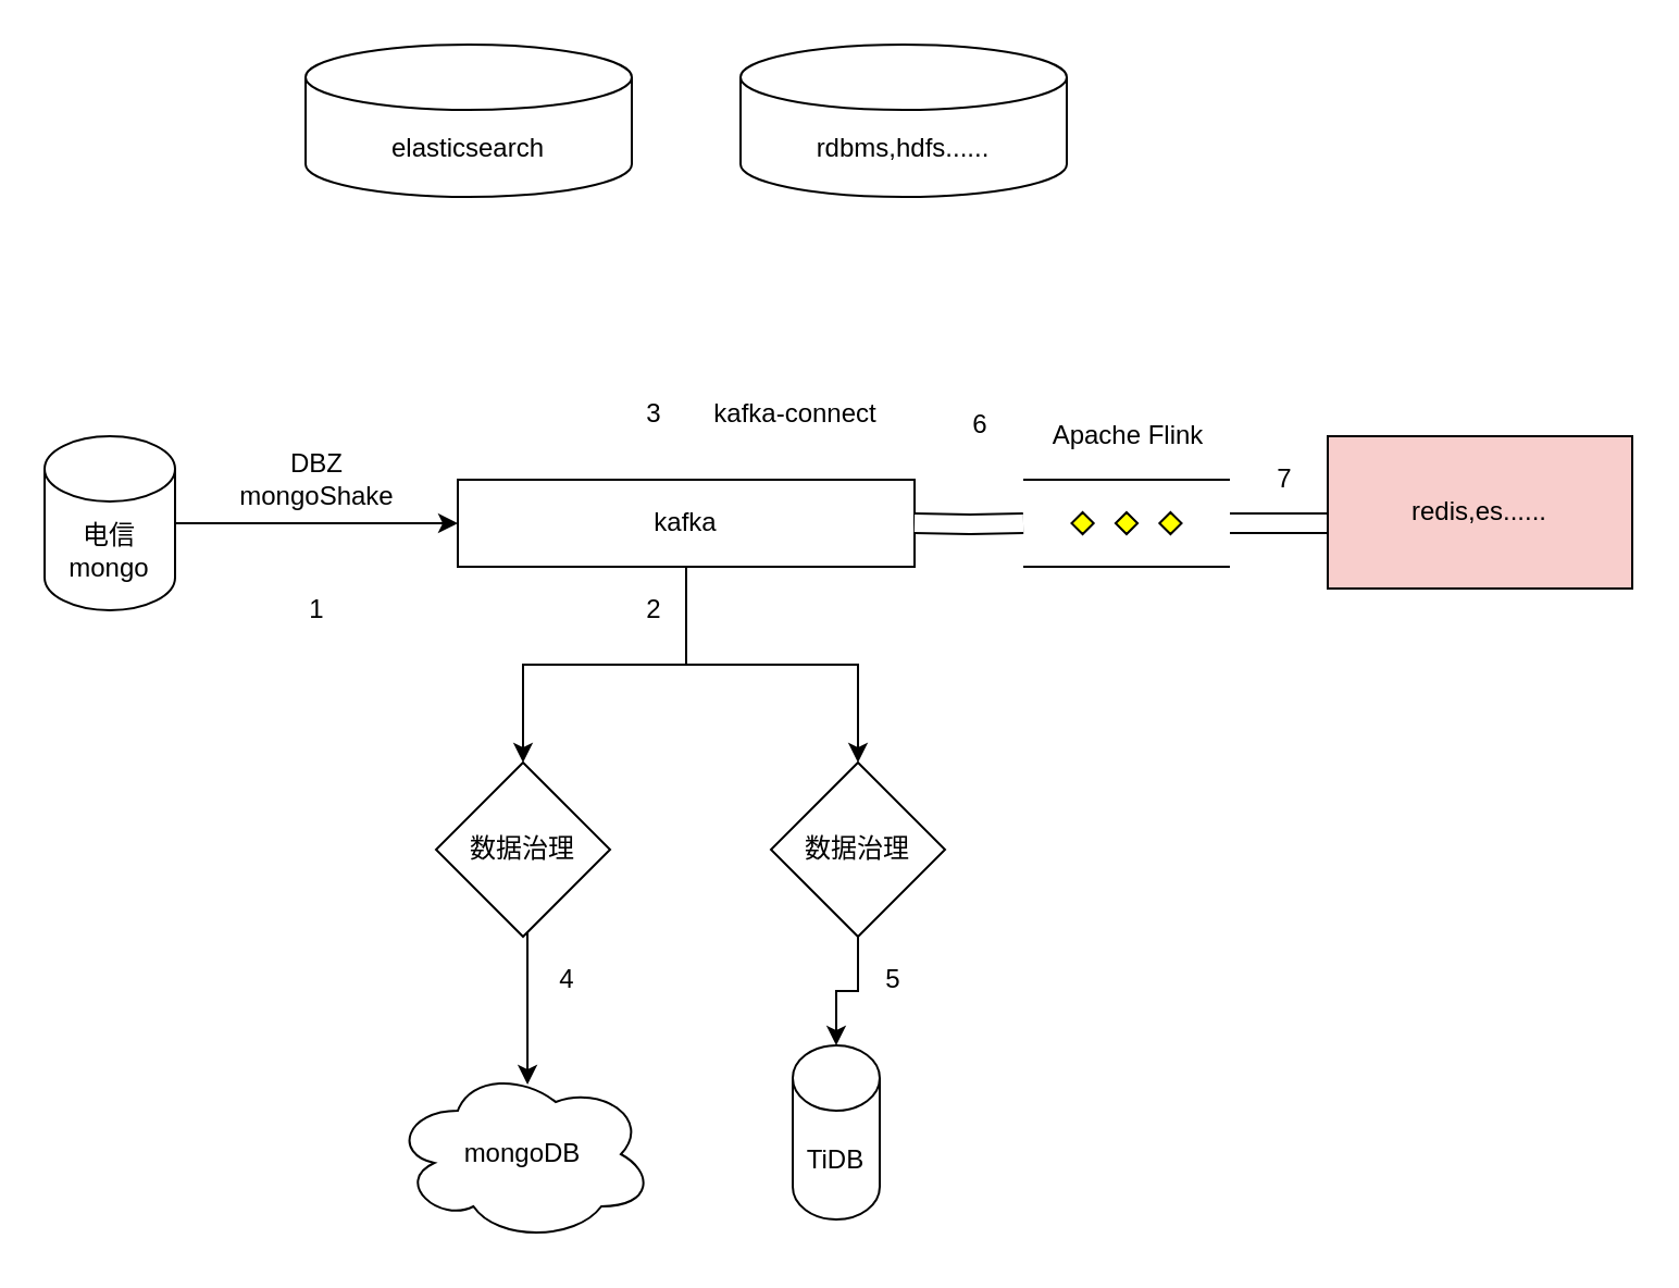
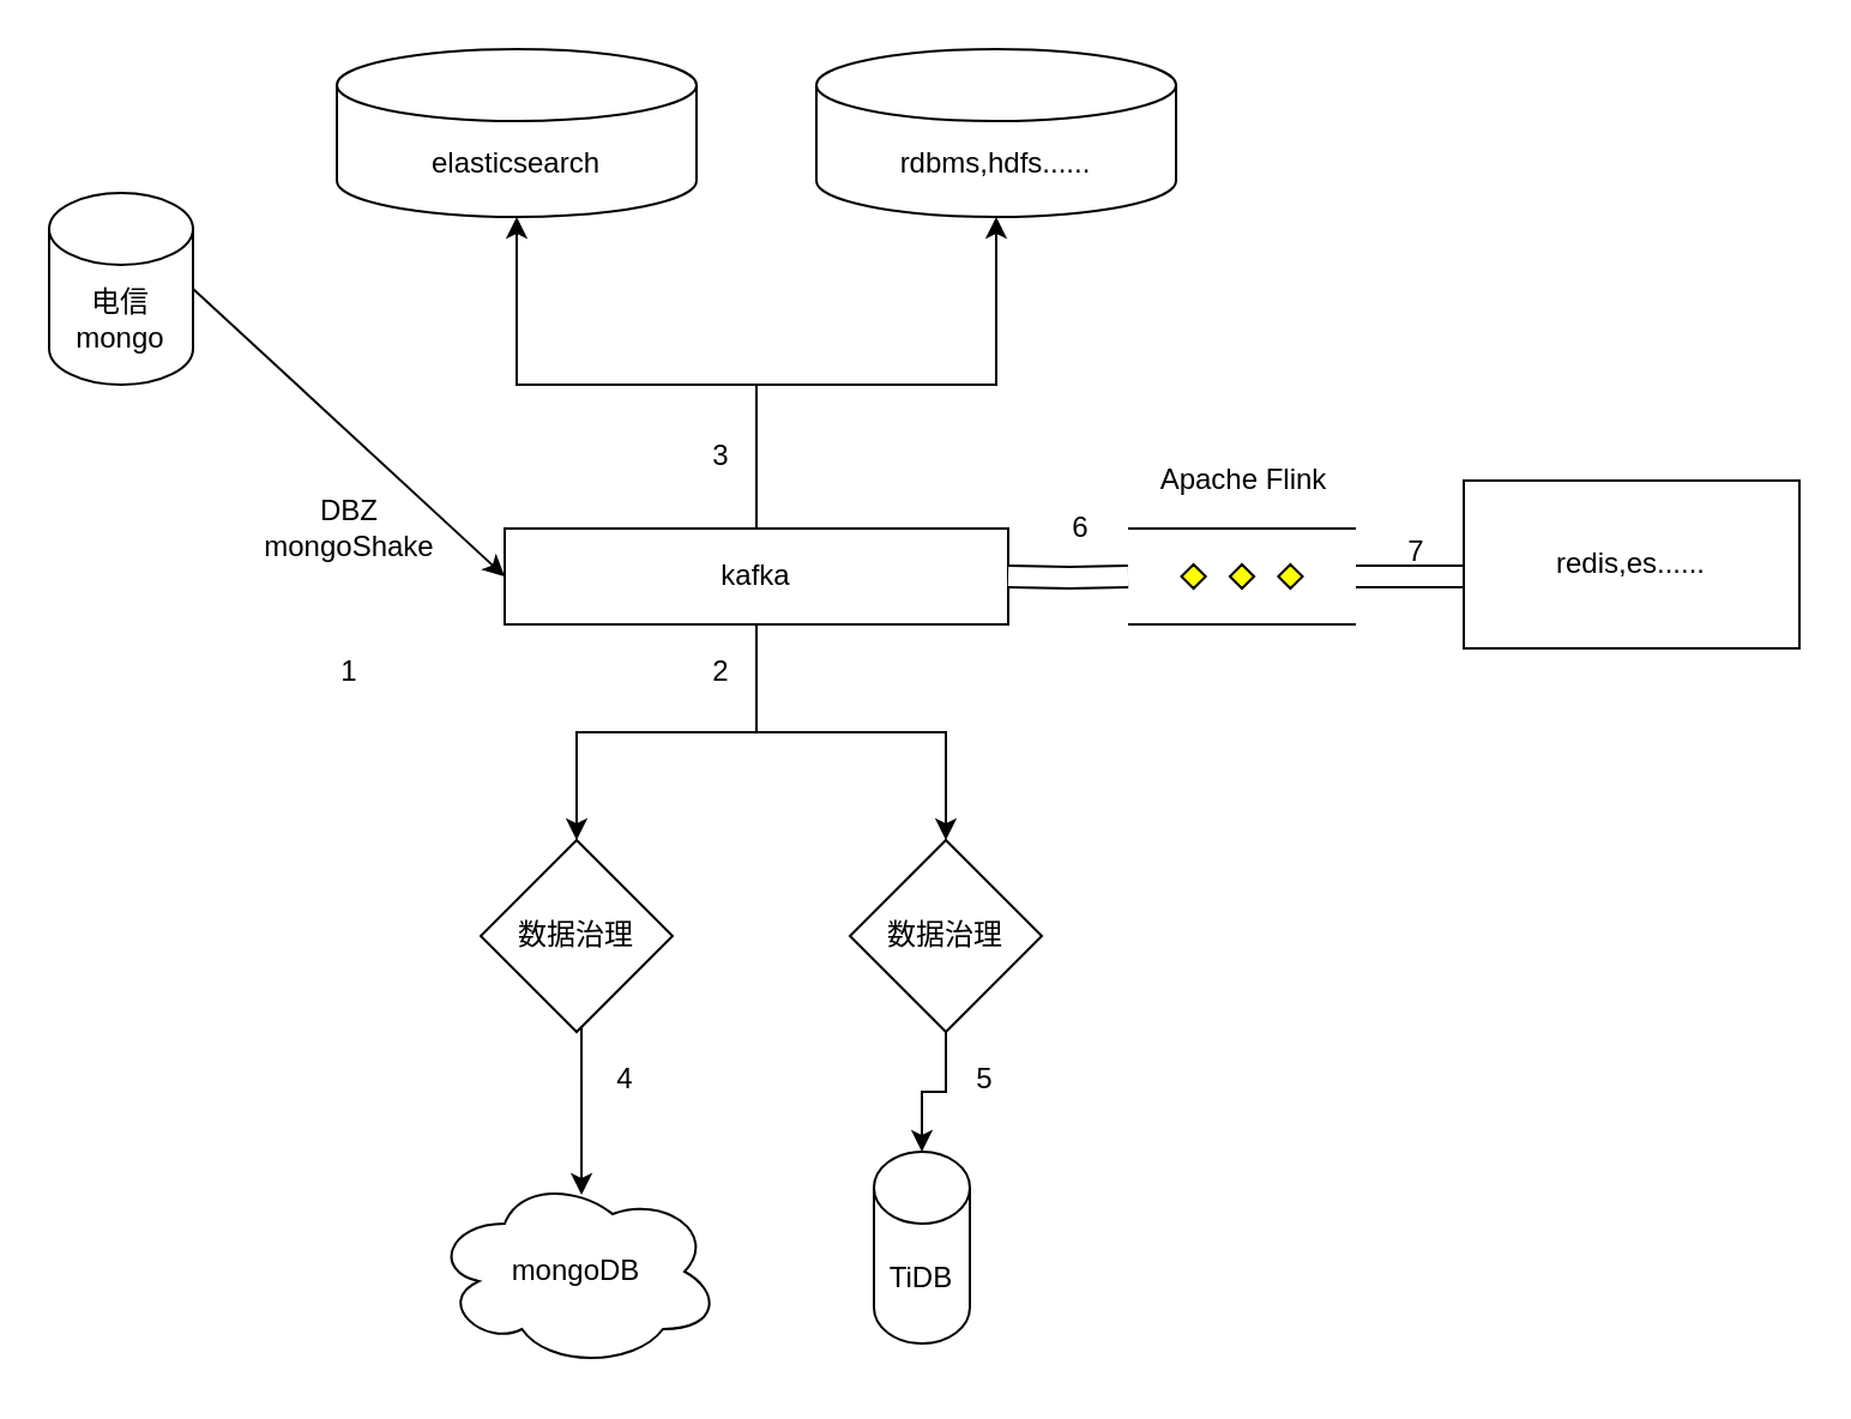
+ <mxCell id="3" value="" style="edgeStyle=orthogonalEdgeStyle;rounded=0;orthogonalLoop=1;jettySize=auto;html=1;exitX=0.5;exitY=0;exitDx=0;exitDy=0;" edge="1" parent="1" source="7" target="9"><mxGeometry relative="1" as="geometry"><Array as="points"><mxPoint x="315" y="160" /><mxPoint x="215" y="160" /></Array></mxGeometry></mxCell>
+ <mxCell id="6" value="" style="edgeStyle=orthogonalEdgeStyle;rounded=0;orthogonalLoop=1;jettySize=auto;html=1;entryX=0.5;entryY=1;entryDx=0;entryDy=0;entryPerimeter=0;" edge="1" parent="1" source="7" target="18"><mxGeometry relative="1" as="geometry"><mxPoint x="415" y="130" as="targetPoint" /><Array as="points"><mxPoint x="315" y="160" /><mxPoint x="415" y="160" /></Array></mxGeometry></mxCell>
- <mxCell id="21" value="kafka-connect" style="text;html=1;align=center;verticalAlign=middle;resizable=0;points=[];autosize=1;strokeColor=none;fillColor=none;" vertex="1" parent="1"><mxGeometry x="320" y="180" width="90" height="20" as="geometry" /></mxCell>
- <mxCell id="29" value="6" style="text;html=1;align=center;verticalAlign=middle;resizable=0;points=[];autosize=1;strokeColor=none;fillColor=none;" vertex="1" parent="1"><mxGeometry x="440" y="185" width="20" height="20" as="geometry" /></mxCell>
+ <mxCell id="29" value="6" style="text;html=1;align=center;verticalAlign=middle;resizable=0;points=[];autosize=1;strokeColor=none;fillColor=none;" vertex="1" parent="1"><mxGeometry x="440" y="210" width="20" height="20" as="geometry" /></mxCell>
- <mxCell id="30" value="7" style="text;html=1;align=center;verticalAlign=middle;resizable=0;points=[];autosize=1;strokeColor=none;fillColor=none;" vertex="1" parent="1"><mxGeometry x="580" y="210" width="20" height="20" as="geometry" /></mxCell>
+ <mxCell id="30" value="7" style="text;html=1;align=center;verticalAlign=middle;resizable=0;points=[];autosize=1;strokeColor=none;fillColor=none;" vertex="1" parent="1"><mxGeometry x="580" y="220" width="20" height="20" as="geometry" /></mxCell>
- <mxCell id="19" value="redis,es......" style="rounded=0;whiteSpace=wrap;html=1;fillColor=#f8cecc;" vertex="1" parent="1"><mxGeometry x="610" y="200" width="140" height="70" as="geometry" /></mxCell>
+ <mxCell id="19" value="redis,es......" style="rounded=0;whiteSpace=wrap;html=1;" vertex="1" parent="1"><mxGeometry x="610" y="200" width="140" height="70" as="geometry" /></mxCell>
- <mxCell id="8" value="电信mongo" style="shape=cylinder3;whiteSpace=wrap;html=1;boundedLbl=1;backgroundOutline=1;size=15;" vertex="1" parent="1"><mxGeometry x="20" y="200" width="60" height="80" as="geometry" /></mxCell>
+ <mxCell id="8" value="电信mongo" style="shape=cylinder3;whiteSpace=wrap;html=1;boundedLbl=1;backgroundOutline=1;size=15;" vertex="1" parent="1"><mxGeometry x="20" y="80" width="60" height="80" as="geometry" /></mxCell>
